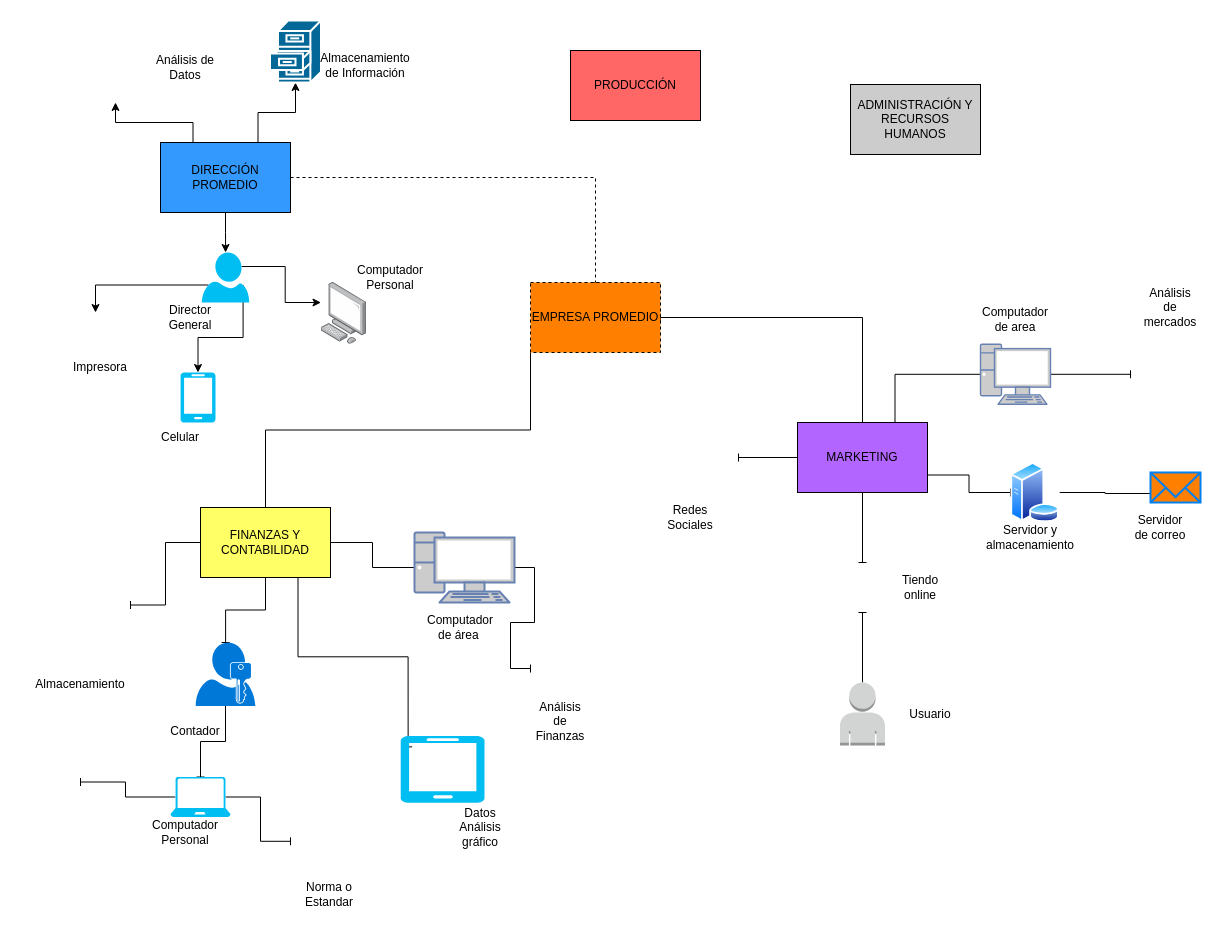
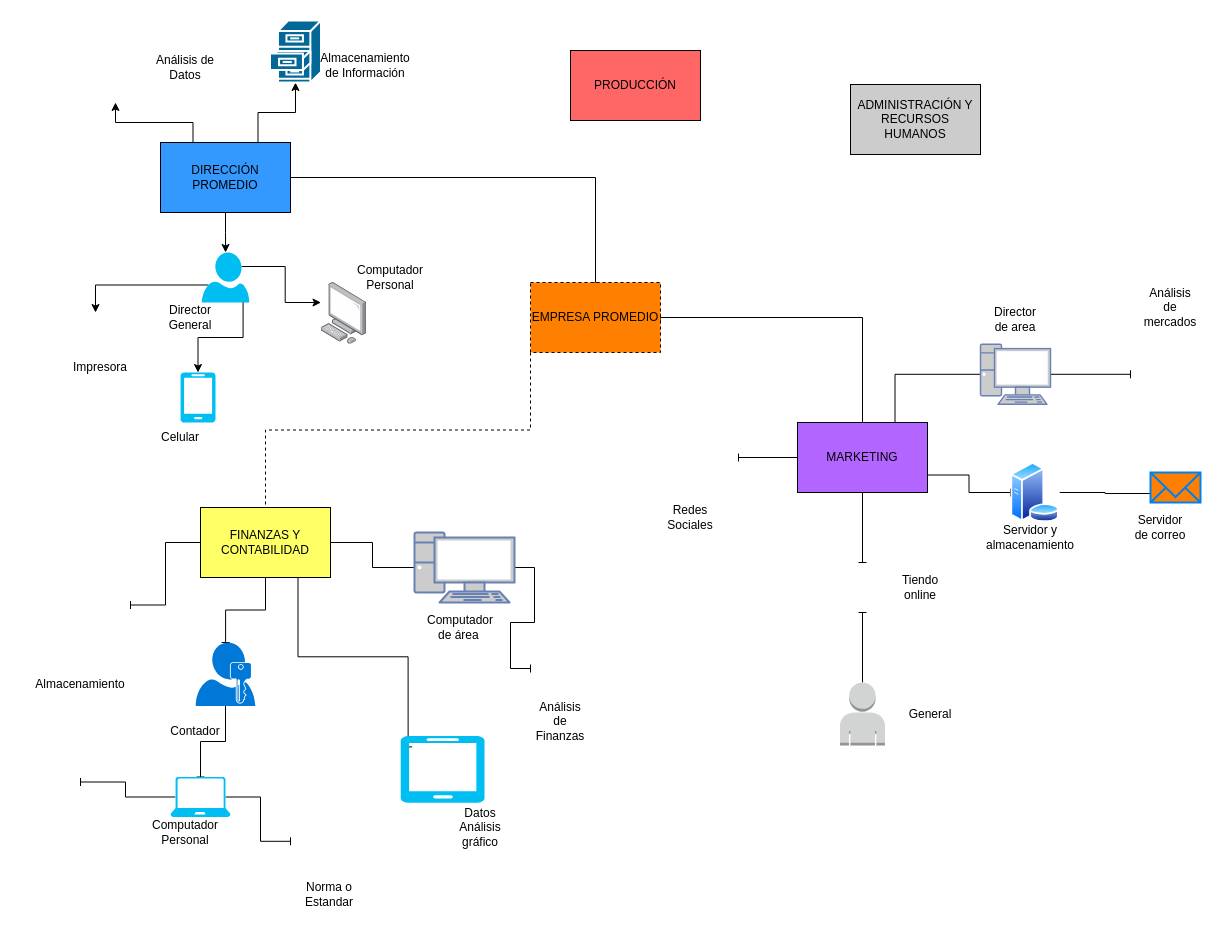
- <mxCell id="5" style="edgeStyle=orthogonalEdgeStyle;rounded=0;orthogonalLoop=1;jettySize=auto;html=1;exitX=1;exitY=0.5;exitDx=0;exitDy=0;entryX=0.5;entryY=0;entryDx=0;entryDy=0;endArrow=baseDash;endFill=0;dashed=1;" edge="1" parent="1" source="6" target="36"><mxGeometry relative="1" as="geometry" /></mxCell>
+ <mxCell id="5" style="edgeStyle=orthogonalEdgeStyle;rounded=0;orthogonalLoop=1;jettySize=auto;html=1;exitX=1;exitY=0.5;exitDx=0;exitDy=0;entryX=0.5;entryY=0;entryDx=0;entryDy=0;endArrow=baseDash;endFill=0;" edge="1" parent="1" source="6" target="36"><mxGeometry relative="1" as="geometry" /></mxCell>
- <mxCell id="52" value="Computador de area" style="text;html=1;strokeColor=none;fillColor=none;align=center;verticalAlign=middle;whiteSpace=wrap;rounded=0;" vertex="1" parent="1"><mxGeometry x="985" y="303.8" width="60" height="30" as="geometry" /></mxCell>
+ <mxCell id="52" value="Director de area" style="text;html=1;strokeColor=none;fillColor=none;align=center;verticalAlign=middle;whiteSpace=wrap;rounded=0;" vertex="1" parent="1"><mxGeometry x="985" y="303.8" width="60" height="30" as="geometry" /></mxCell>
- <mxCell id="35" style="edgeStyle=orthogonalEdgeStyle;rounded=0;orthogonalLoop=1;jettySize=auto;html=1;exitX=0;exitY=1;exitDx=0;exitDy=0;endArrow=baseDash;endFill=0;" edge="1" parent="1" source="36" target="13"><mxGeometry relative="1" as="geometry" /></mxCell>
+ <mxCell id="35" style="edgeStyle=orthogonalEdgeStyle;rounded=0;orthogonalLoop=1;jettySize=auto;html=1;exitX=0;exitY=1;exitDx=0;exitDy=0;endArrow=baseDash;endFill=0;dashed=1;" edge="1" parent="1" source="36" target="13"><mxGeometry relative="1" as="geometry" /></mxCell>
- <mxCell id="49" value="Usuario" style="text;html=1;strokeColor=none;fillColor=none;align=center;verticalAlign=middle;whiteSpace=wrap;rounded=0;" vertex="1" parent="1"><mxGeometry x="900" y="698.5" width="60" height="30" as="geometry" /></mxCell>
+ <mxCell id="49" value="General" style="text;html=1;strokeColor=none;fillColor=none;align=center;verticalAlign=middle;whiteSpace=wrap;rounded=0;" vertex="1" parent="1"><mxGeometry x="900" y="698.5" width="60" height="30" as="geometry" /></mxCell>
